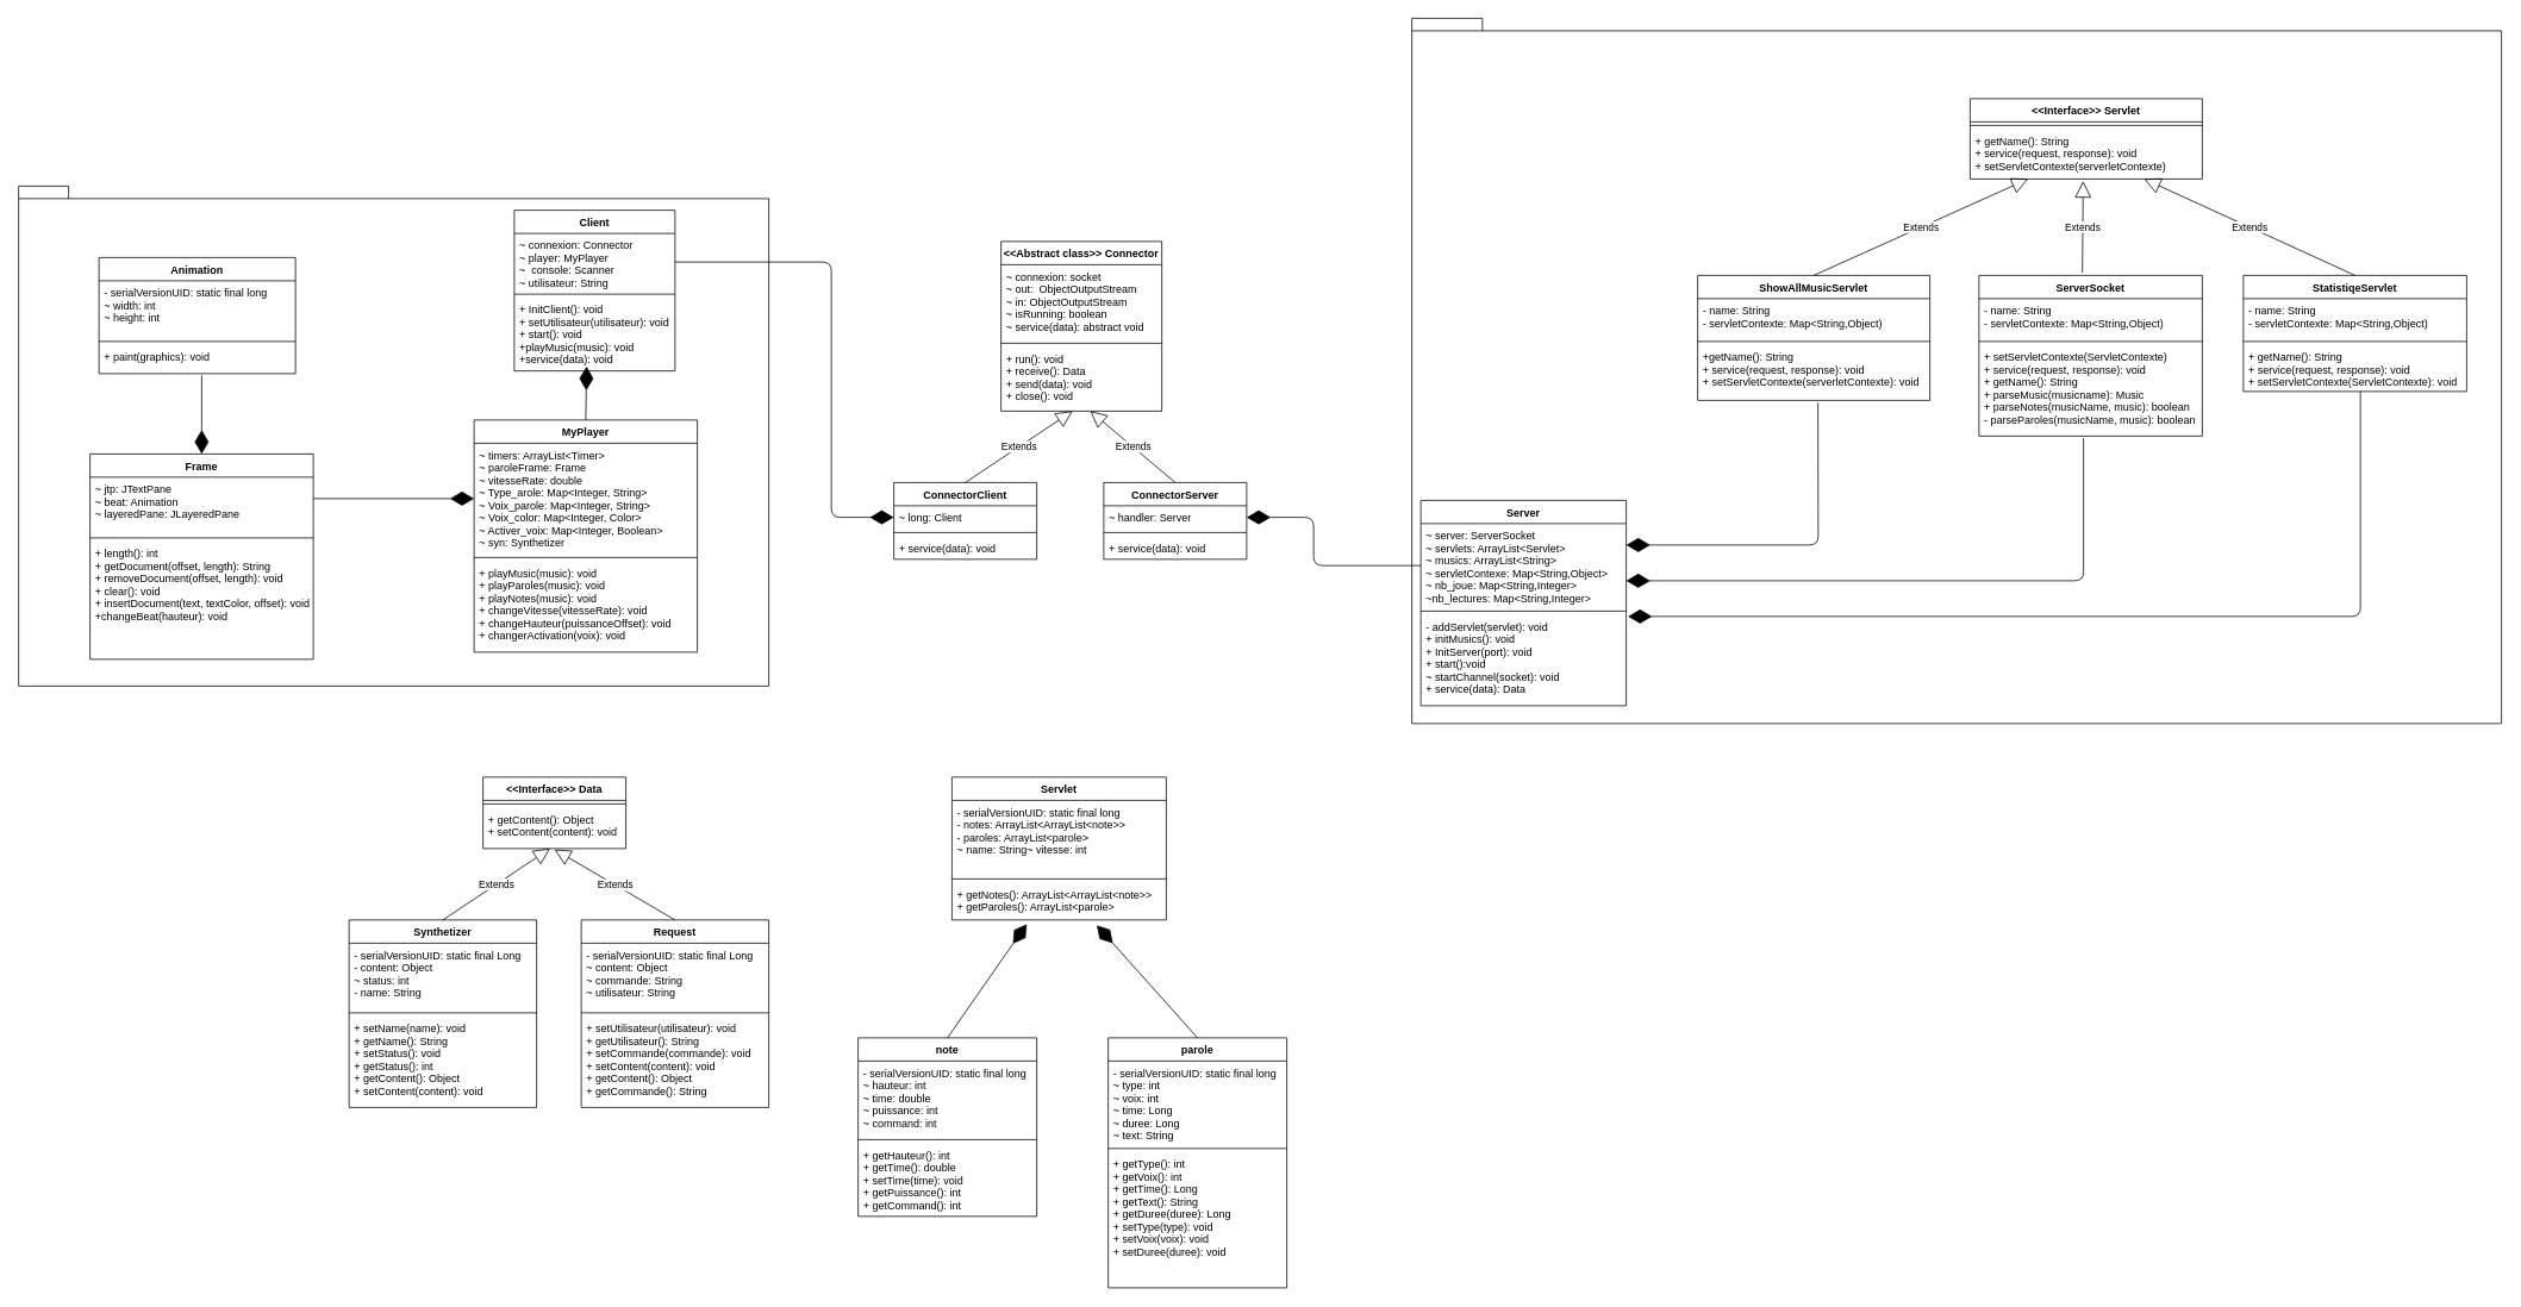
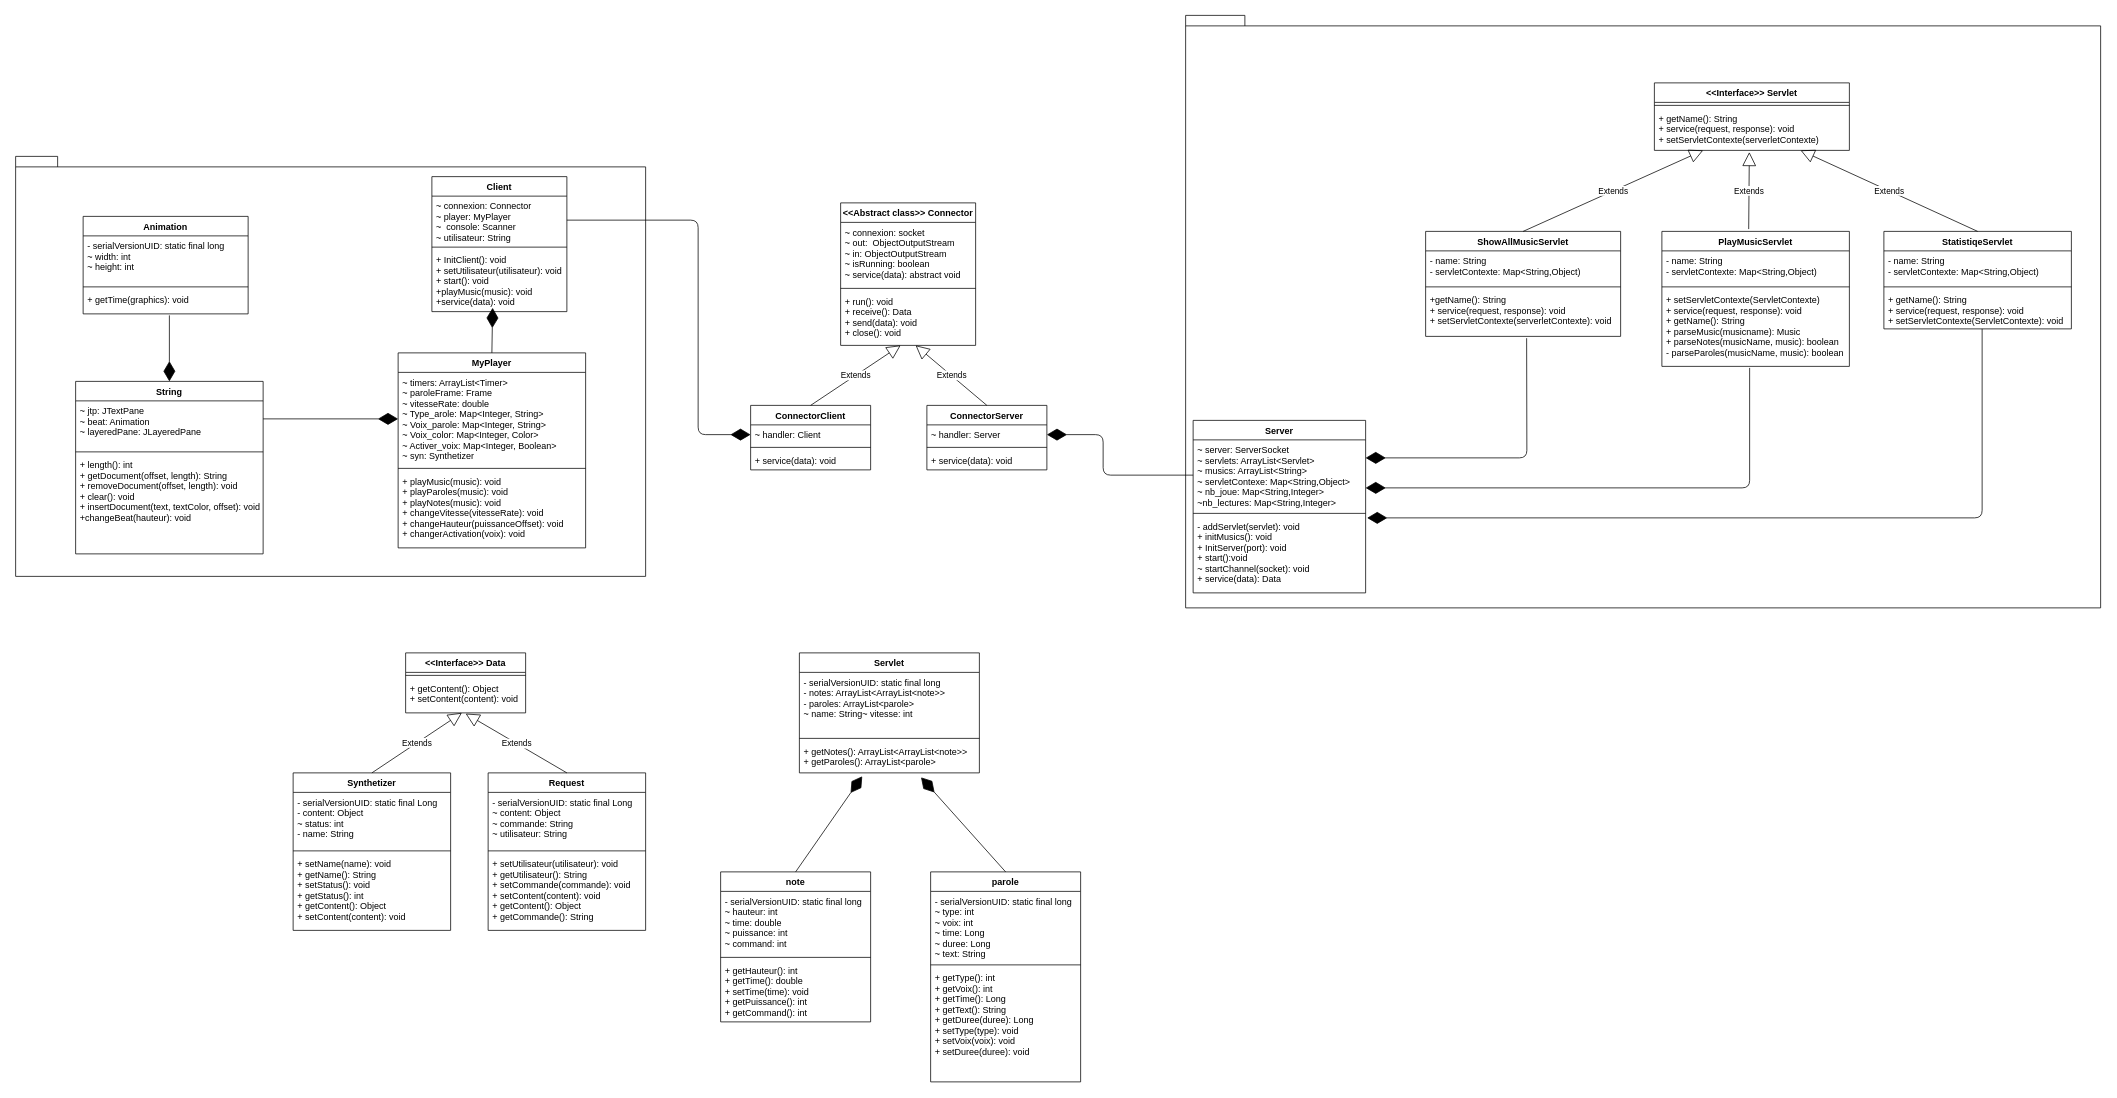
- <mxCell id="66" value="ServerSocket" style="swimlane;fontStyle=1;align=center;verticalAlign=top;childLayout=stackLayout;horizontal=1;startSize=26;horizontalStack=0;resizeParent=1;resizeParentMax=0;resizeLast=0;collapsible=1;marginBottom=0;" parent="1" vertex="1"><mxGeometry x="2215" y="308" width="250" height="180" as="geometry" /></mxCell>
+ <mxCell id="66" value="PlayMusicServlet" style="swimlane;fontStyle=1;align=center;verticalAlign=top;childLayout=stackLayout;horizontal=1;startSize=26;horizontalStack=0;resizeParent=1;resizeParentMax=0;resizeLast=0;collapsible=1;marginBottom=0;" parent="1" vertex="1"><mxGeometry x="2215" y="308" width="250" height="180" as="geometry" /></mxCell>
- <mxCell id="84" value="+ paint(graphics): void" style="text;strokeColor=none;fillColor=none;align=left;verticalAlign=top;spacingLeft=4;spacingRight=4;overflow=hidden;rotatable=0;points=[[0,0.5],[1,0.5]];portConstraint=eastwest;" parent="81" vertex="1"><mxGeometry y="98" width="220" height="32" as="geometry" /></mxCell>
+ <mxCell id="84" value="+ getTime(graphics): void" style="text;strokeColor=none;fillColor=none;align=left;verticalAlign=top;spacingLeft=4;spacingRight=4;overflow=hidden;rotatable=0;points=[[0,0.5],[1,0.5]];portConstraint=eastwest;" parent="81" vertex="1"><mxGeometry y="98" width="220" height="32" as="geometry" /></mxCell>
- <mxCell id="8" value="Frame" style="swimlane;fontStyle=1;align=center;verticalAlign=top;childLayout=stackLayout;horizontal=1;startSize=26;horizontalStack=0;resizeParent=1;resizeParentMax=0;resizeLast=0;collapsible=1;marginBottom=0;" parent="1" vertex="1"><mxGeometry x="100" y="508" width="250" height="230" as="geometry" /></mxCell>
+ <mxCell id="8" value="String" style="swimlane;fontStyle=1;align=center;verticalAlign=top;childLayout=stackLayout;horizontal=1;startSize=26;horizontalStack=0;resizeParent=1;resizeParentMax=0;resizeLast=0;collapsible=1;marginBottom=0;" parent="1" vertex="1"><mxGeometry x="100" y="508" width="250" height="230" as="geometry" /></mxCell>
- <mxCell id="37" value="~ long: Client" style="text;strokeColor=none;fillColor=none;align=left;verticalAlign=top;spacingLeft=4;spacingRight=4;overflow=hidden;rotatable=0;points=[[0,0.5],[1,0.5]];portConstraint=eastwest;" parent="36" vertex="1"><mxGeometry y="26" width="160" height="26" as="geometry" /></mxCell>
+ <mxCell id="37" value="~ handler: Client" style="text;strokeColor=none;fillColor=none;align=left;verticalAlign=top;spacingLeft=4;spacingRight=4;overflow=hidden;rotatable=0;points=[[0,0.5],[1,0.5]];portConstraint=eastwest;" parent="36" vertex="1"><mxGeometry y="26" width="160" height="26" as="geometry" /></mxCell>
